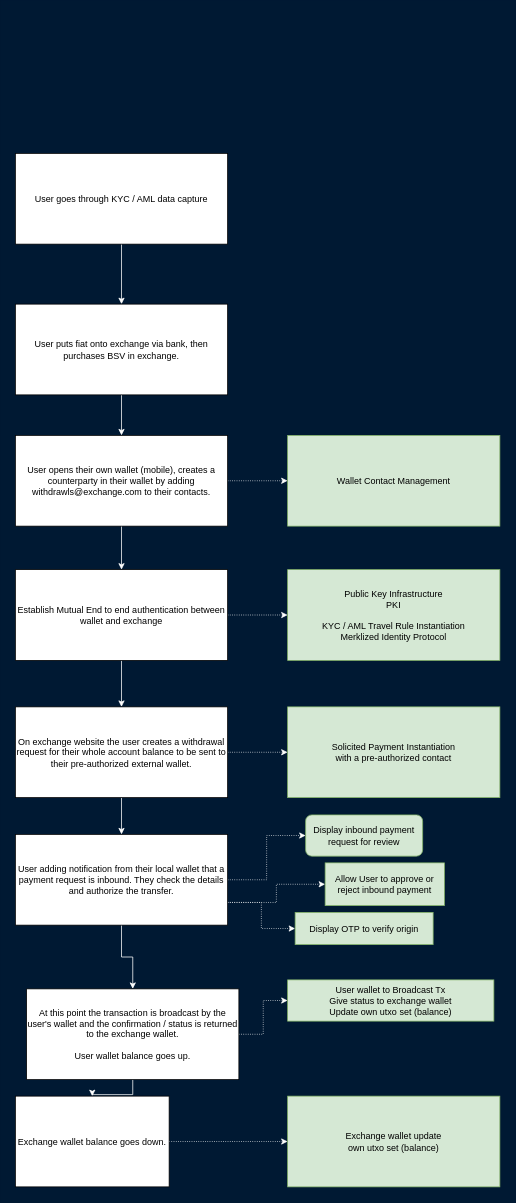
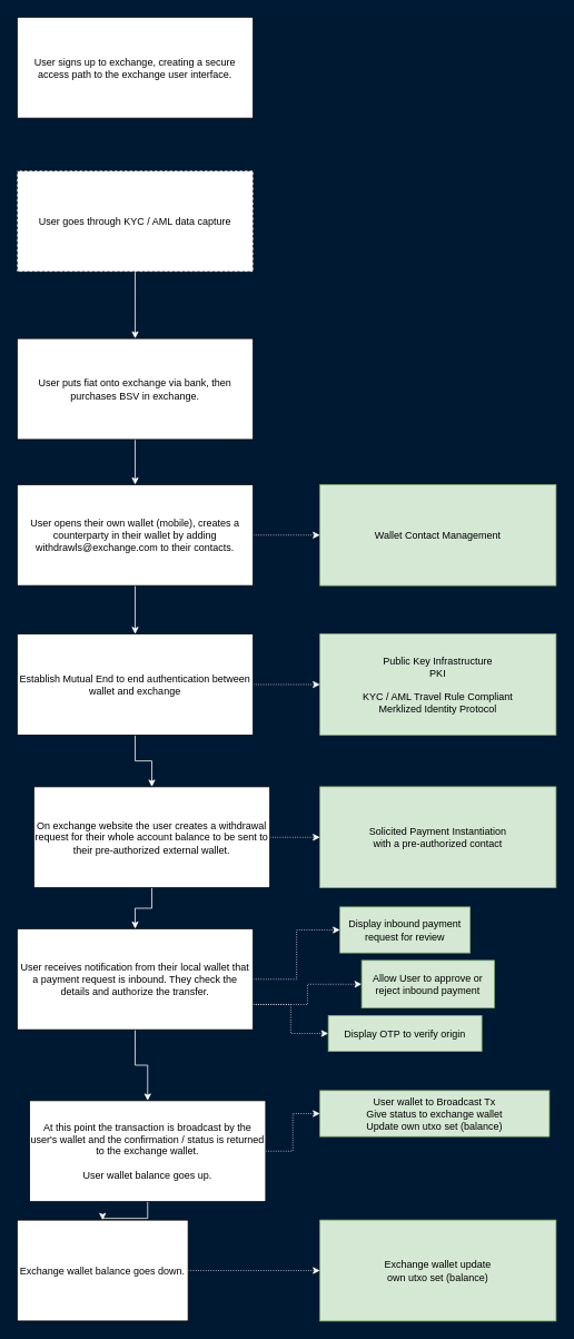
+ <mxCell id="2" value="User signs up to exchange, creating a secure access path to the exchange user interface." style="rounded=0;whiteSpace=wrap;html=1;" parent="1" vertex="1"><mxGeometry x="20" y="20" width="283" height="121" as="geometry" /></mxCell>
- <mxCell id="4" value="User goes through KYC / AML data capture" style="rounded=0;whiteSpace=wrap;html=1;" vertex="1" parent="1"><mxGeometry x="20" y="204" width="283" height="121" as="geometry" /></mxCell>
+ <mxCell id="4" value="User goes through KYC / AML data capture" style="rounded=0;whiteSpace=wrap;html=1;dashed=1;" vertex="1" parent="1"><mxGeometry x="20" y="204" width="283" height="121" as="geometry" /></mxCell>
- <mxCell id="27" value="Public Key Infrastructure&lt;br&gt;PKI&lt;br&gt;&lt;br&gt;KYC / AML Travel Rule Instantiation&lt;br&gt;Merklized Identity Protocol" style="rounded=0;whiteSpace=wrap;html=1;fillColor=#d5e8d4;strokeColor=#82b366;" vertex="1" parent="1"><mxGeometry x="383" y="759" width="283" height="121" as="geometry" /></mxCell>
+ <mxCell id="27" value="Public Key Infrastructure&lt;br&gt;PKI&lt;br&gt;&lt;br&gt;KYC / AML Travel Rule Compliant&lt;br&gt;Merklized Identity Protocol" style="rounded=0;whiteSpace=wrap;html=1;fillColor=#d5e8d4;strokeColor=#82b366;" vertex="1" parent="1"><mxGeometry x="383" y="759" width="283" height="121" as="geometry" /></mxCell>
- <mxCell id="15" value="On exchange website the user creates a withdrawal request&amp;nbsp;for their whole account balance to be sent to their pre-authorized external wallet." style="rounded=0;whiteSpace=wrap;html=1;" vertex="1" parent="1"><mxGeometry x="20" y="942" width="283" height="121" as="geometry" /></mxCell>
+ <mxCell id="15" value="On exchange website the user creates a withdrawal request&amp;nbsp;for their whole account balance to be sent to their pre-authorized external wallet." style="rounded=0;whiteSpace=wrap;html=1;" vertex="1" parent="1"><mxGeometry x="40" y="942" width="283" height="121" as="geometry" /></mxCell>
- <mxCell id="29" value="Display inbound payment request for review" style="whiteSpace=wrap;html=1;fillColor=#d5e8d4;strokeColor=#82b366;rounded=1;" vertex="1" parent="1"><mxGeometry x="407" y="1086" width="156" height="55" as="geometry" /></mxCell>
+ <mxCell id="29" value="Display inbound payment request for review" style="rounded=0;whiteSpace=wrap;html=1;fillColor=#d5e8d4;strokeColor=#82b366;" vertex="1" parent="1"><mxGeometry x="407" y="1086" width="156" height="55" as="geometry" /></mxCell>
- <mxCell id="20" value="User adding notification from their local wallet that a payment request is inbound. They check the details and authorize the transfer." style="rounded=0;whiteSpace=wrap;html=1;" vertex="1" parent="1"><mxGeometry x="20" y="1112" width="283" height="121" as="geometry" /></mxCell>
+ <mxCell id="20" value="User receives notification from their local wallet that a payment request is inbound. They check the details and authorize the transfer." style="rounded=0;whiteSpace=wrap;html=1;" vertex="1" parent="1"><mxGeometry x="20" y="1112" width="283" height="121" as="geometry" /></mxCell>
